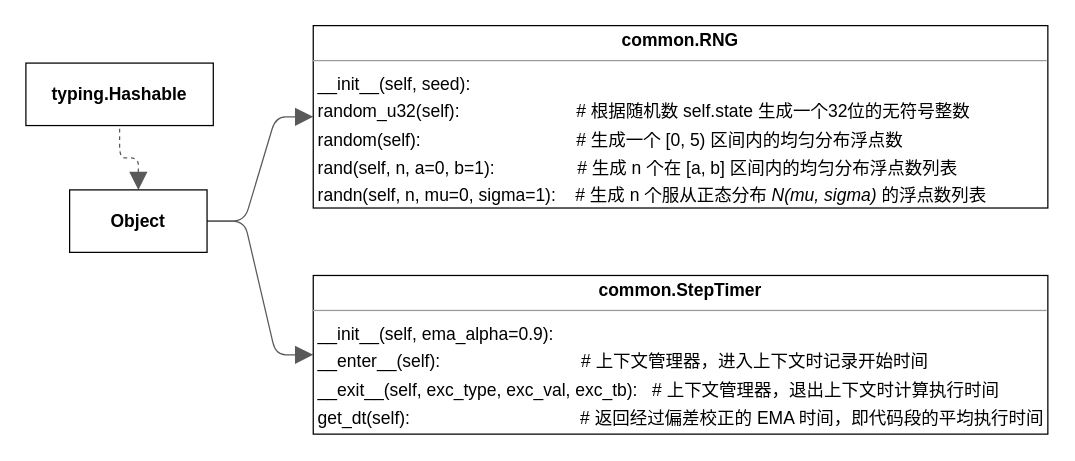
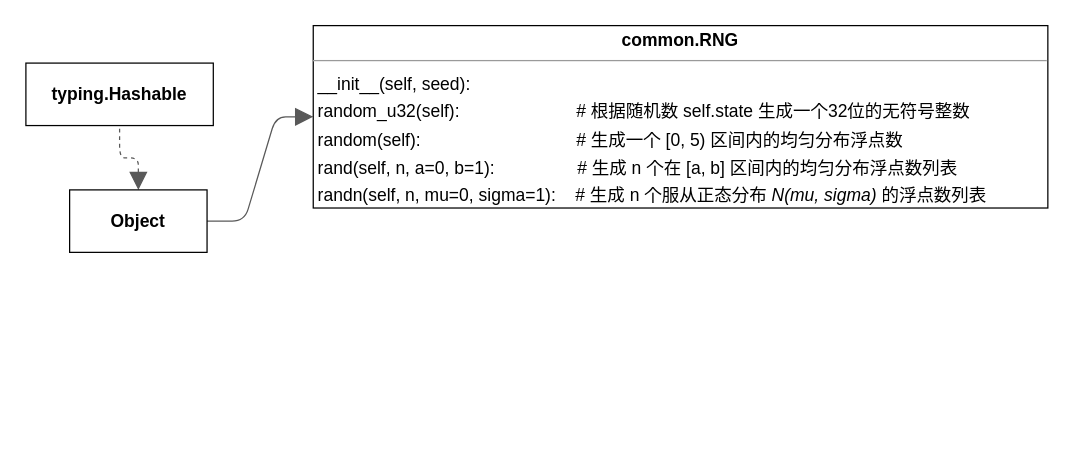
- <mxCell id="3" value="" style="html=1;rounded=1;dashed=0;startArrow=block;startSize=12;endArrow=none;strokeColor=#595959;exitX=0.000;exitY=0.500;exitDx=0;exitDy=0;entryX=1;entryY=0.5;entryDx=0;entryDy=0;edgeStyle=entityRelationEdgeStyle;" parent="1" source="9" target="5" edge="1"><mxGeometry width="50" height="50" relative="1" as="geometry"><mxPoint x="126" y="193.76" as="targetPoint" /></mxGeometry></mxCell>
- <mxCell id="9" value="&lt;p style=&quot;margin:0px;margin-top:4px;text-align:center;&quot;&gt;&lt;b&gt;common.StepTimer&lt;/b&gt;&lt;/p&gt;&lt;hr size=&quot;1&quot;&gt;&lt;p style=&quot;margin:0 0 0 4px;line-height:1.6;&quot;&gt; __init__(self, ema_alpha=0.9):&amp;nbsp;&lt;/p&gt;&lt;p style=&quot;margin:0 0 0 4px;line-height:1.6;&quot;&gt; __enter__(self):&amp;nbsp; &amp;nbsp; &amp;nbsp; &amp;nbsp; &amp;nbsp; &amp;nbsp; &amp;nbsp; &amp;nbsp; &amp;nbsp; &amp;nbsp; &amp;nbsp; &amp;nbsp; &amp;nbsp; &amp;nbsp; &amp;nbsp;# 上下文管理器，&lt;span style=&quot;white-space-collapse: preserve;&quot;&gt;进入上下文时记录开始时间&lt;/span&gt;&lt;br&gt; __exit__(self, exc_type, exc_val, exc_tb):&amp;nbsp; &amp;nbsp;# 上下文管理器，&lt;span style=&quot;white-space-collapse: preserve;&quot;&gt;退出上下文时计算执行时间&lt;/span&gt;&lt;br&gt; get_dt(self):&amp;nbsp; &amp;nbsp; &amp;nbsp; &amp;nbsp; &amp;nbsp; &amp;nbsp; &amp;nbsp; &amp;nbsp; &amp;nbsp; &amp;nbsp; &amp;nbsp; &amp;nbsp; &amp;nbsp; &amp;nbsp; &amp;nbsp; &amp;nbsp; &amp;nbsp; &amp;nbsp;#&amp;nbsp;&lt;span style=&quot;white-space-collapse: preserve; background-color: initial;&quot;&gt;返回经过偏差校正的 EMA 时间，即代码段的平均执行时间&lt;/span&gt;&lt;/p&gt;&lt;span class=&quot;lark-record-clipboard&quot; data-lark-record-format=&quot;docx/text&quot; data-lark-record-data=&quot;{&amp;quot;rootId&amp;quot;:&amp;quot;AFyDdQpT5o8oaPxLf1jcr6brnth&amp;quot;,&amp;quot;text&amp;quot;:{&amp;quot;initialAttributedTexts&amp;quot;:{&amp;quot;text&amp;quot;:{&amp;quot;0&amp;quot;:&amp;quot;# 返回经过偏差校正的 EMA 时间，即代码段的平均执行时间&amp;quot;},&amp;quot;attribs&amp;quot;:{&amp;quot;0&amp;quot;:&amp;quot;*0+u&amp;quot;}},&amp;quot;apool&amp;quot;:{&amp;quot;numToAttrib&amp;quot;:{&amp;quot;0&amp;quot;:[&amp;quot;author&amp;quot;,&amp;quot;7259041467322695684&amp;quot;]},&amp;quot;nextNum&amp;quot;:1}},&amp;quot;type&amp;quot;:&amp;quot;text&amp;quot;,&amp;quot;referenceRecordMap&amp;quot;:{},&amp;quot;extra&amp;quot;:{&amp;quot;channel&amp;quot;:&amp;quot;saas&amp;quot;,&amp;quot;pasteRandomId&amp;quot;:&amp;quot;5c936d87-08c7-4eed-871b-e7aaa7323f5e&amp;quot;,&amp;quot;mention_page_title&amp;quot;:{},&amp;quot;external_mention_url&amp;quot;:{}},&amp;quot;isKeepQuoteContainer&amp;quot;:false,&amp;quot;isFromCode&amp;quot;:true,&amp;quot;selection&amp;quot;:[{&amp;quot;id&amp;quot;:10,&amp;quot;type&amp;quot;:&amp;quot;text&amp;quot;,&amp;quot;selection&amp;quot;:{&amp;quot;start&amp;quot;:840,&amp;quot;end&amp;quot;:870},&amp;quot;recordId&amp;quot;:&amp;quot;XDYbduI0uorQtPxwM3hco227nEf&amp;quot;}],&amp;quot;payloadMap&amp;quot;:{},&amp;quot;isCut&amp;quot;:false}&quot;&gt;&lt;/span&gt;" style="verticalAlign=top;align=left;overflow=fill;fontSize=14;fontFamily=Helvetica;html=1;rounded=0;shadow=0;comic=0;labelBackgroundColor=none;strokeWidth=1;" parent="7" vertex="1"><mxGeometry y="200" width="588" height="127" as="geometry" /></mxCell>
